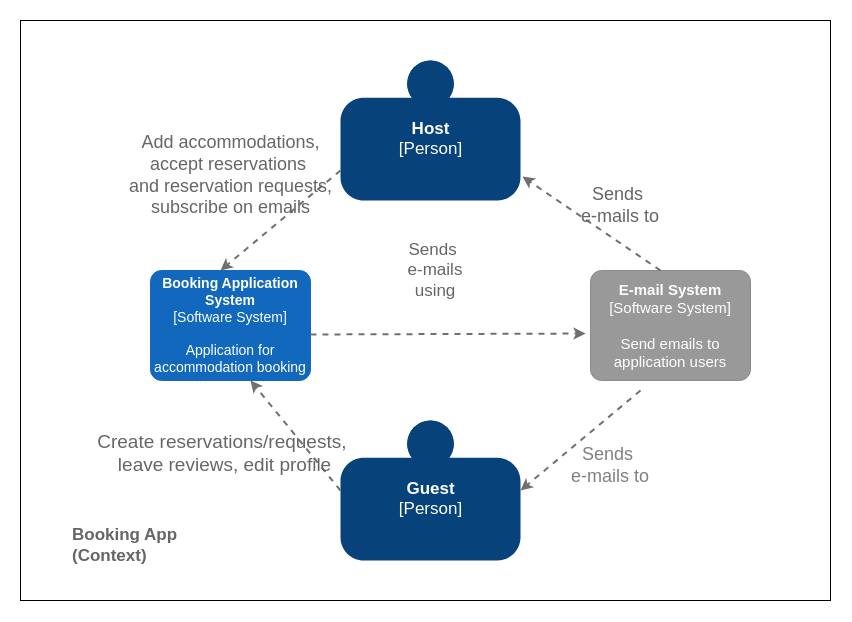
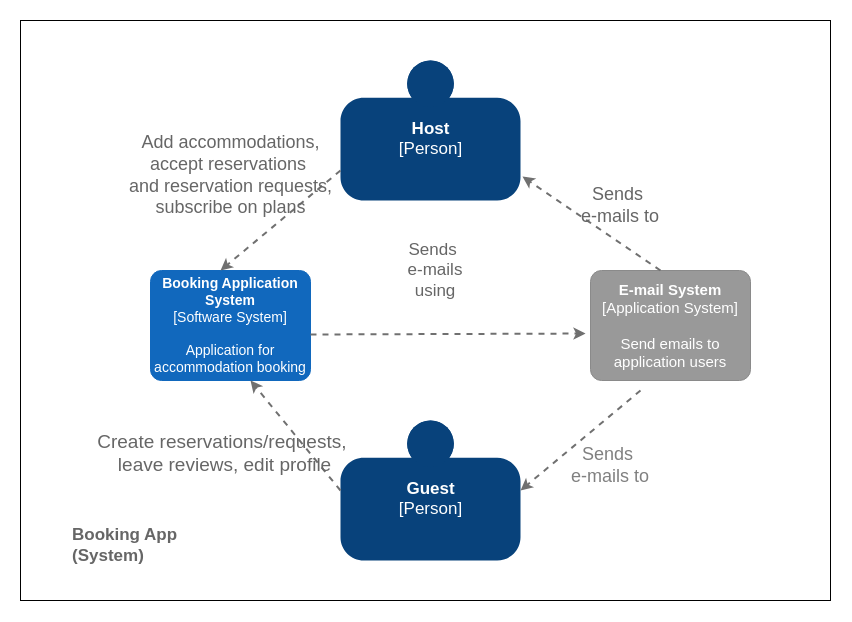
- <mxCell id="15" value="&lt;font style=&quot;font-size: 18px;&quot; color=&quot;#666666&quot;&gt;Add accommodations,&lt;br style=&quot;font-size: 18px;&quot;&gt;accept reservations&amp;nbsp;&lt;/font&gt;&lt;div style=&quot;font-size: 18px;&quot;&gt;&lt;font style=&quot;font-size: 18px;&quot; color=&quot;#666666&quot;&gt;and reservation requests,&lt;/font&gt;&lt;/div&gt;&lt;div style=&quot;font-size: 18px;&quot;&gt;&lt;font style=&quot;font-size: 18px;&quot; color=&quot;#666666&quot;&gt;subscribe on emails&lt;/font&gt;&lt;/div&gt;" style="text;html=1;align=center;verticalAlign=middle;resizable=0;points=[];autosize=1;strokeColor=none;fillColor=none;fontSize=18;" parent="1" vertex="1"><mxGeometry x="115" y="125" width="230" height="100" as="geometry" /></mxCell>
+ <mxCell id="15" value="&lt;font style=&quot;font-size: 18px;&quot; color=&quot;#666666&quot;&gt;Add accommodations,&lt;br style=&quot;font-size: 18px;&quot;&gt;accept reservations&amp;nbsp;&lt;/font&gt;&lt;div style=&quot;font-size: 18px;&quot;&gt;&lt;font style=&quot;font-size: 18px;&quot; color=&quot;#666666&quot;&gt;and reservation requests,&lt;/font&gt;&lt;/div&gt;&lt;div style=&quot;font-size: 18px;&quot;&gt;&lt;font style=&quot;font-size: 18px;&quot; color=&quot;#666666&quot;&gt;subscribe on plans&lt;/font&gt;&lt;/div&gt;" style="text;html=1;align=center;verticalAlign=middle;resizable=0;points=[];autosize=1;strokeColor=none;fillColor=none;fontSize=18;" parent="1" vertex="1"><mxGeometry x="115" y="125" width="230" height="100" as="geometry" /></mxCell>
- <mxCell id="5" value="&lt;b style=&quot;font-size: 15px;&quot;&gt;E-mail System&lt;/b&gt;&lt;div style=&quot;font-size: 15px;&quot;&gt;[Software System]&lt;/div&gt;&lt;br style=&quot;font-size: 15px;&quot;&gt;&lt;div style=&quot;font-size: 15px;&quot;&gt;Send emails to application users&lt;/div&gt;" style="rounded=1;whiteSpace=wrap;html=1;labelBackgroundColor=none;fillColor=#999999;fontColor=#ffffff;align=center;arcSize=10;strokeColor=#8A8A8A;metaEdit=1;metaData={&quot;c4Type&quot;:{&quot;editable&quot;:false}};points=[[0.25,0,0],[0.5,0,0],[0.75,0,0],[1,0.25,0],[1,0.5,0],[1,0.75,0],[0.75,1,0],[0.5,1,0],[0.25,1,0],[0,0.75,0],[0,0.5,0],[0,0.25,0]];fontSize=15;" parent="1" vertex="1"><mxGeometry x="590" y="270" width="160" height="110.0" as="geometry" /></mxCell>
+ <mxCell id="5" value="&lt;b style=&quot;font-size: 15px;&quot;&gt;E-mail System&lt;/b&gt;&lt;div style=&quot;font-size: 15px;&quot;&gt;[Application System]&lt;/div&gt;&lt;br style=&quot;font-size: 15px;&quot;&gt;&lt;div style=&quot;font-size: 15px;&quot;&gt;Send emails to application users&lt;/div&gt;" style="rounded=1;whiteSpace=wrap;html=1;labelBackgroundColor=none;fillColor=#999999;fontColor=#ffffff;align=center;arcSize=10;strokeColor=#8A8A8A;metaEdit=1;metaData={&quot;c4Type&quot;:{&quot;editable&quot;:false}};points=[[0.25,0,0],[0.5,0,0],[0.75,0,0],[1,0.25,0],[1,0.5,0],[1,0.75,0],[0.75,1,0],[0.5,1,0],[0.25,1,0],[0,0.75,0],[0,0.5,0],[0,0.25,0]];fontSize=15;" parent="1" vertex="1"><mxGeometry x="590" y="270" width="160" height="110.0" as="geometry" /></mxCell>
- <mxCell id="3" value="&lt;b style=&quot;font-size: 17px;&quot;&gt;Booking App&lt;br style=&quot;font-size: 17px;&quot;&gt;(Context)&lt;/b&gt;" style="text;html=1;align=left;verticalAlign=middle;resizable=0;points=[];autosize=1;fontColor=#666666;fontSize=17;" parent="1" vertex="1"><mxGeometry x="70" y="520" width="130" height="50" as="geometry" /></mxCell>
+ <mxCell id="3" value="&lt;b style=&quot;font-size: 17px;&quot;&gt;Booking App&lt;br style=&quot;font-size: 17px;&quot;&gt;(System)&lt;/b&gt;" style="text;html=1;align=left;verticalAlign=middle;resizable=0;points=[];autosize=1;fontColor=#666666;fontSize=17;" parent="1" vertex="1"><mxGeometry x="70" y="520" width="130" height="50" as="geometry" /></mxCell>
